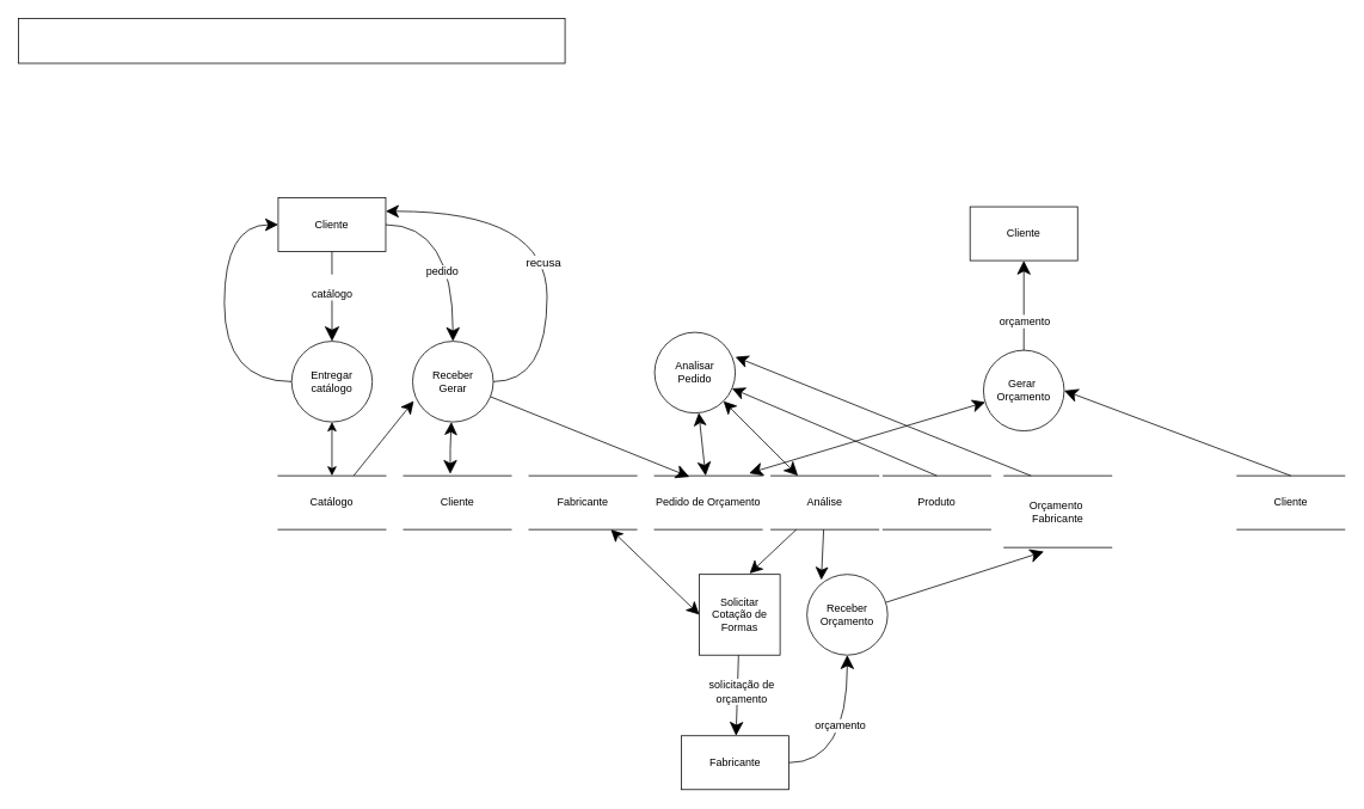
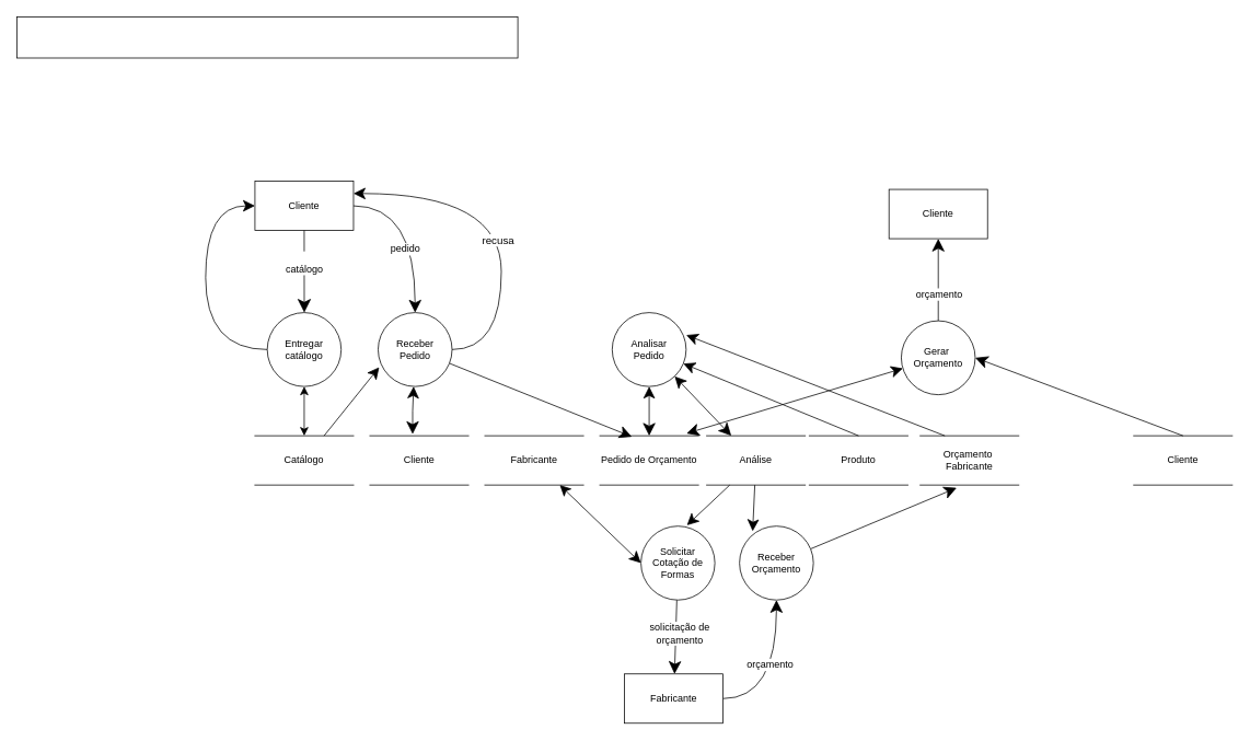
- <mxCell id="23" value="Analisar&lt;br&gt;Pedido" style="ellipse;whiteSpace=wrap;html=1;aspect=fixed;" parent="1" vertex="1"><mxGeometry x="729.94" y="370" width="90" height="90" as="geometry" /></mxCell>
+ <mxCell id="23" value="Analisar&lt;br&gt;Pedido" style="ellipse;whiteSpace=wrap;html=1;aspect=fixed;" parent="1" vertex="1"><mxGeometry x="744.94" y="380" width="90" height="90" as="geometry" /></mxCell>
- <mxCell id="14" value="Receber&lt;br&gt;Gerar" style="ellipse;whiteSpace=wrap;html=1;aspect=fixed;" parent="1" vertex="1"><mxGeometry x="459.94" y="380" width="90" height="90" as="geometry" /></mxCell>
+ <mxCell id="14" value="Receber&lt;br&gt;Pedido" style="ellipse;whiteSpace=wrap;html=1;aspect=fixed;" parent="1" vertex="1"><mxGeometry x="459.94" y="380" width="90" height="90" as="geometry" /></mxCell>
- <mxCell id="39" value="Orçamento&amp;nbsp;&lt;br&gt;Fabricante" style="shape=partialRectangle;whiteSpace=wrap;html=1;left=0;right=0;fillColor=none;" parent="1" vertex="1"><mxGeometry x="1119.94" y="530" width="120" height="80" as="geometry" /></mxCell>
+ <mxCell id="39" value="Orçamento&amp;nbsp;&lt;br&gt;Fabricante" style="shape=partialRectangle;whiteSpace=wrap;html=1;left=0;right=0;fillColor=none;" parent="1" vertex="1"><mxGeometry x="1119.94" y="530" width="120" height="60" as="geometry" /></mxCell>
- <mxCell id="29" value="Solicitar Cotação de Formas" style="whiteSpace=wrap;html=1;aspect=fixed;rounded=0;" parent="1" vertex="1"><mxGeometry x="779.94" y="640" width="90" height="90" as="geometry" /></mxCell>
+ <mxCell id="29" value="Solicitar Cotação de Formas" style="ellipse;whiteSpace=wrap;html=1;aspect=fixed;" parent="1" vertex="1"><mxGeometry x="779.94" y="640" width="90" height="90" as="geometry" /></mxCell>
